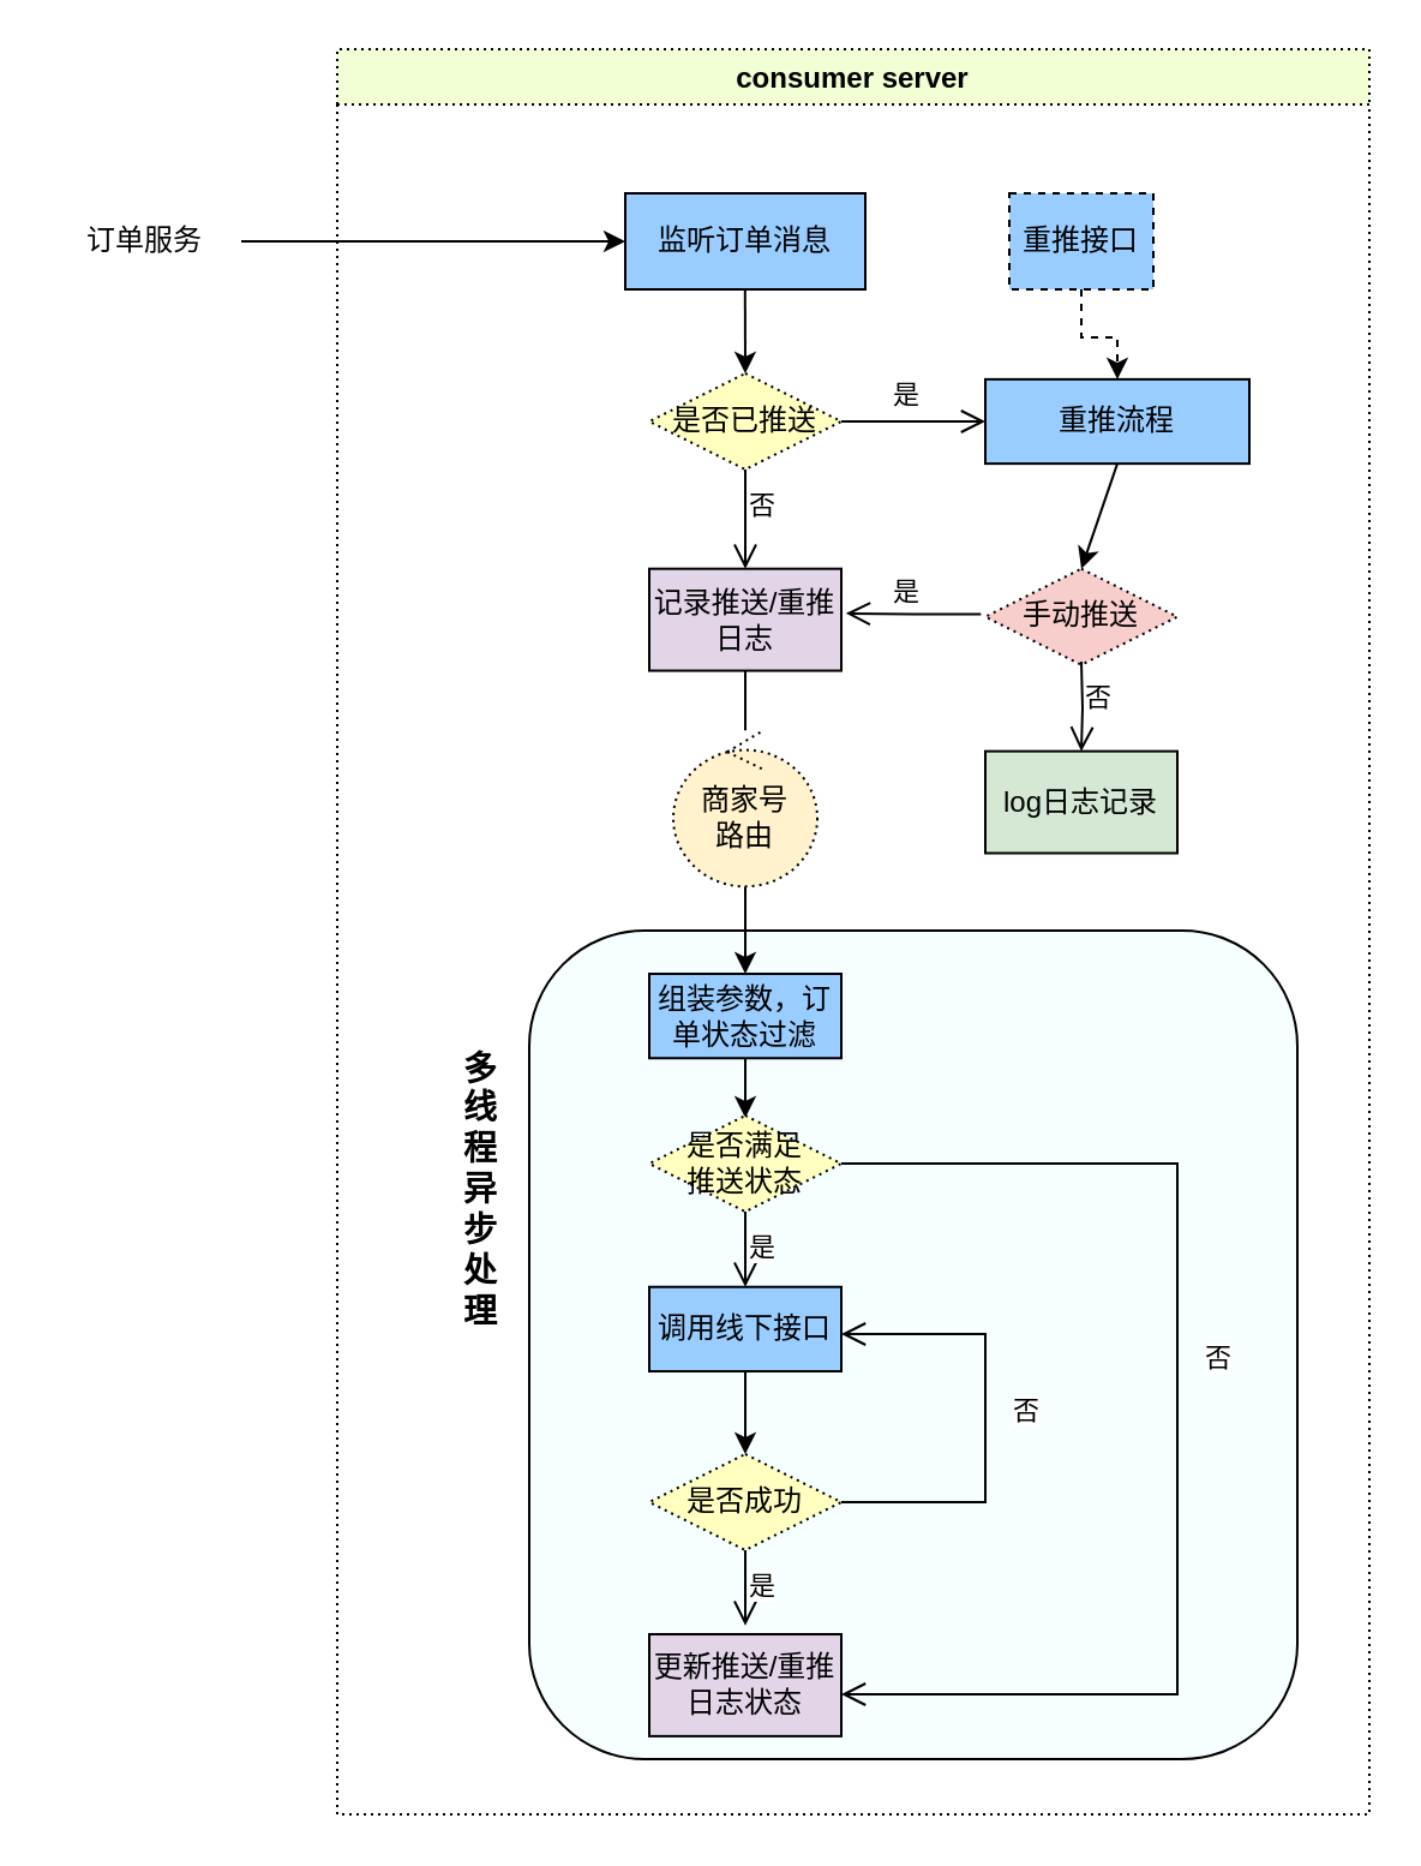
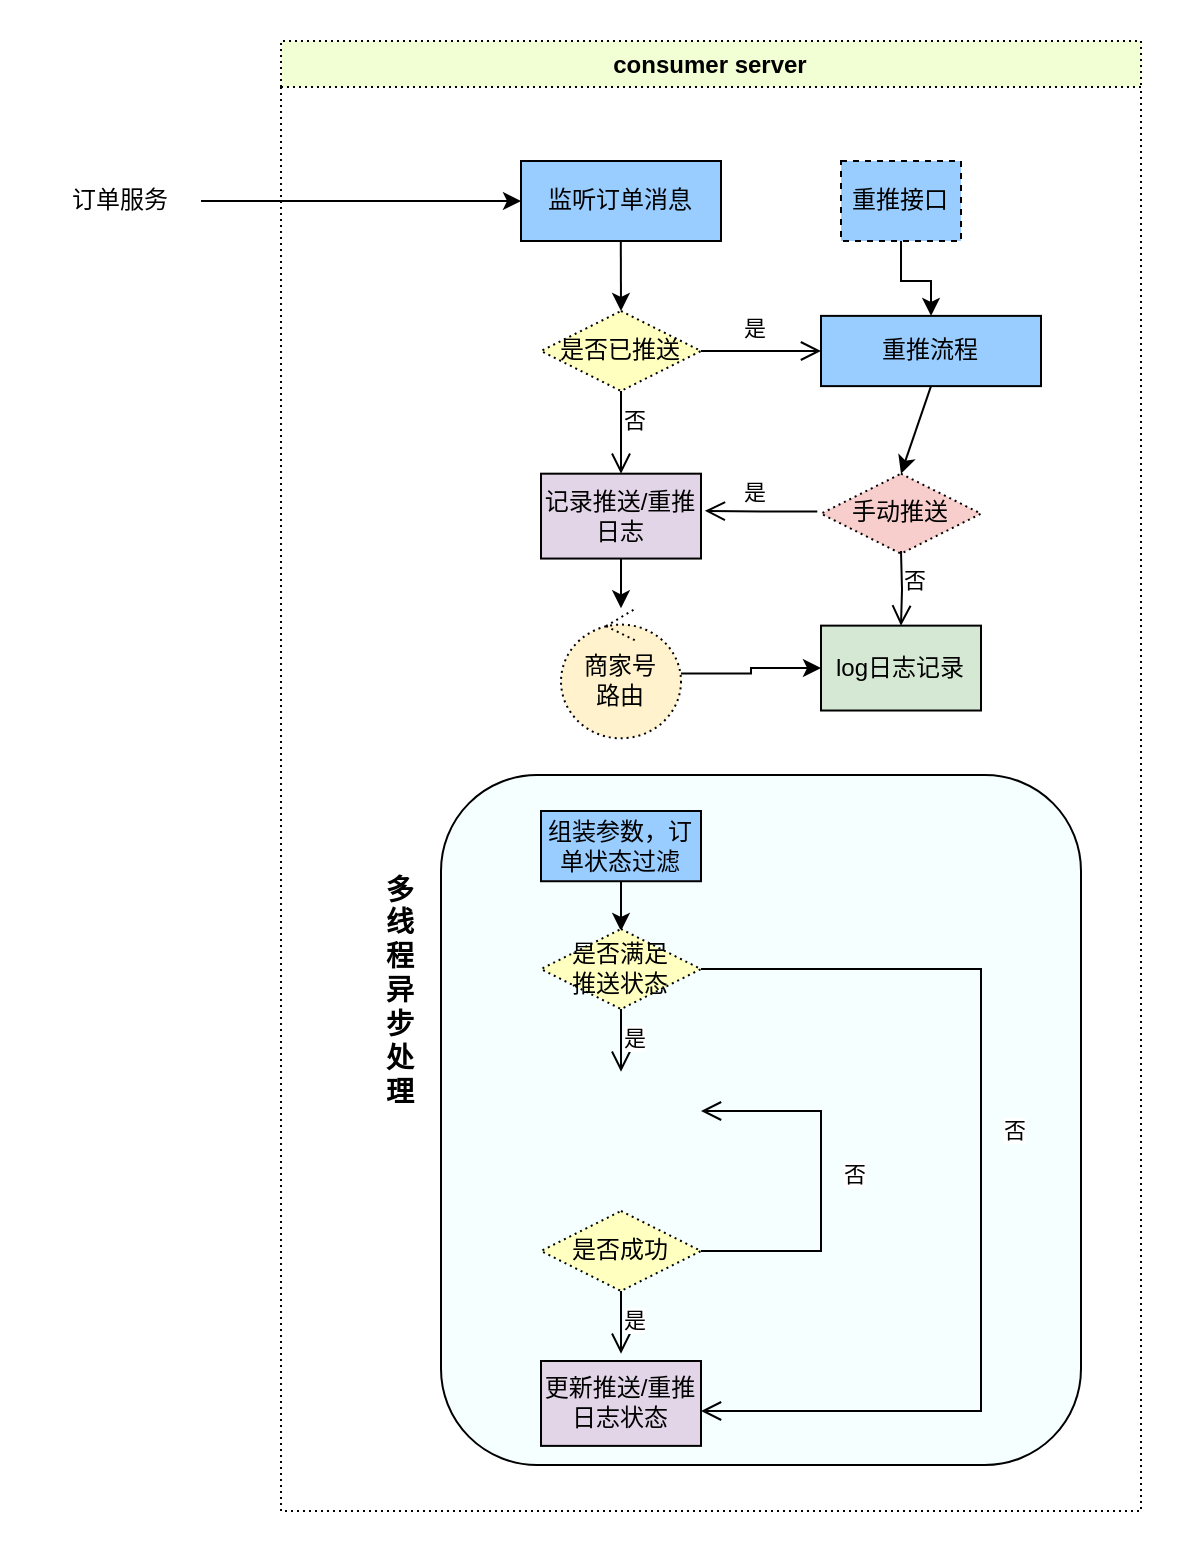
- <mxCell id="26" value="" style="edgeStyle=orthogonalEdgeStyle;rounded=0;orthogonalLoop=1;jettySize=auto;html=1;fontSize=14;dashed=1;" parent="2" source="27" target="10" edge="1"><mxGeometry relative="1" as="geometry" /></mxCell>
+ <mxCell id="26" value="" style="edgeStyle=orthogonalEdgeStyle;rounded=0;orthogonalLoop=1;jettySize=auto;html=1;fontSize=14;" parent="2" source="27" target="10" edge="1"><mxGeometry relative="1" as="geometry" /></mxCell>
- <mxCell id="12" value="" style="edgeStyle=orthogonalEdgeStyle;rounded=0;orthogonalLoop=1;jettySize=auto;html=1;endArrow=none;" parent="2" source="13" target="18" edge="1"><mxGeometry relative="1" as="geometry" /></mxCell>
+ <mxCell id="12" value="" style="edgeStyle=orthogonalEdgeStyle;rounded=0;orthogonalLoop=1;jettySize=auto;html=1;" parent="2" source="13" target="18" edge="1"><mxGeometry relative="1" as="geometry" /></mxCell>
- <mxCell id="17" value="" style="edgeStyle=orthogonalEdgeStyle;rounded=0;orthogonalLoop=1;jettySize=auto;html=1;" edge="1" parent="2" source="18" target="29"><mxGeometry relative="1" as="geometry" /></mxCell>
+ <mxCell id="17" value="" style="edgeStyle=orthogonalEdgeStyle;rounded=0;orthogonalLoop=1;jettySize=auto;html=1;" edge="1" parent="2" source="18" target="15"><mxGeometry relative="1" as="geometry" /></mxCell>
- <mxCell id="21" value="调用线下接口" style="whiteSpace=wrap;html=1;align=center;fillColor=#99CCFF;" parent="2" vertex="1"><mxGeometry x="130" y="515.38" width="80" height="35.12" as="geometry" /></mxCell>
- <mxCell id="20" value="" style="edgeStyle=orthogonalEdgeStyle;rounded=0;orthogonalLoop=1;jettySize=auto;html=1;" parent="2" source="21" target="22" edge="1"><mxGeometry relative="1" as="geometry" /></mxCell>
